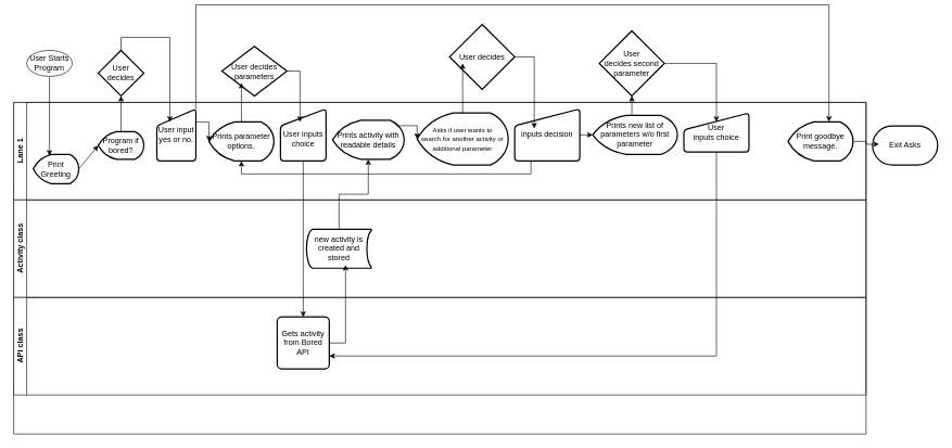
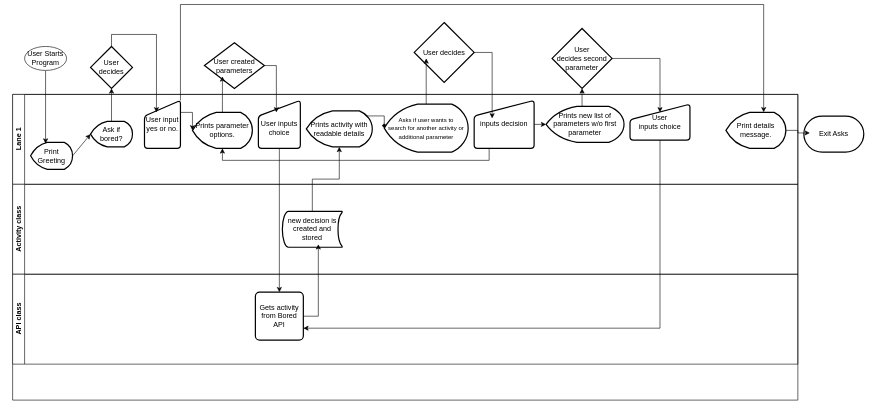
- <mxCell id="36" value="User decides parameters" style="strokeWidth=2;html=1;shape=mxgraph.flowchart.decision;whiteSpace=wrap;" vertex="1" parent="1"><mxGeometry x="340" y="53.75" width="100" height="76.25" as="geometry" /></mxCell>
+ <mxCell id="36" value="User created parameters" style="strokeWidth=2;html=1;shape=mxgraph.flowchart.decision;whiteSpace=wrap;" vertex="1" parent="1"><mxGeometry x="340" y="53.75" width="100" height="76.25" as="geometry" /></mxCell>
- <mxCell id="10" style="edgeStyle=orthogonalEdgeStyle;rounded=0;orthogonalLoop=1;jettySize=auto;html=1;exitX=0.92;exitY=0.14;exitDx=0;exitDy=0;exitPerimeter=0;" edge="1" parent="3" source="12" target="13"><mxGeometry relative="1" as="geometry" /></mxCell>
+ <mxCell id="10" style="edgeStyle=orthogonalEdgeStyle;rounded=0;orthogonalLoop=1;jettySize=auto;html=1;exitX=0.92;exitY=0.14;exitDx=0;exitDy=0;exitPerimeter=0;endArrow=diamond;" edge="1" parent="3" source="12" target="13"><mxGeometry relative="1" as="geometry" /></mxCell>
- <mxCell id="14" value="Print goodbye message." style="strokeWidth=2;html=1;shape=mxgraph.flowchart.display;whiteSpace=wrap;" vertex="1" parent="3"><mxGeometry x="1190" y="30" width="100" height="60" as="geometry" /></mxCell>
+ <mxCell id="14" value="Print details message." style="strokeWidth=2;html=1;shape=mxgraph.flowchart.display;whiteSpace=wrap;" vertex="1" parent="3"><mxGeometry x="1190" y="30" width="100" height="60" as="geometry" /></mxCell>
- <mxCell id="16" value="Program if bored?" style="strokeWidth=2;html=1;shape=mxgraph.flowchart.display;whiteSpace=wrap;" vertex="1" parent="3"><mxGeometry x="130" y="45" width="70" height="42.5" as="geometry" /></mxCell>
+ <mxCell id="16" value="Ask if bored?" style="strokeWidth=2;html=1;shape=mxgraph.flowchart.display;whiteSpace=wrap;" vertex="1" parent="3"><mxGeometry x="130" y="45" width="70" height="42.5" as="geometry" /></mxCell>
- <mxCell id="22" value="new activity is created and stored" style="strokeWidth=2;html=1;shape=mxgraph.flowchart.stored_data;whiteSpace=wrap;" vertex="1" parent="21"><mxGeometry x="450" y="45" width="100" height="60" as="geometry" /></mxCell>
+ <mxCell id="22" value="new decision is created and stored" style="strokeWidth=2;html=1;shape=mxgraph.flowchart.stored_data;whiteSpace=wrap;" vertex="1" parent="21"><mxGeometry x="450" y="45" width="100" height="60" as="geometry" /></mxCell>
